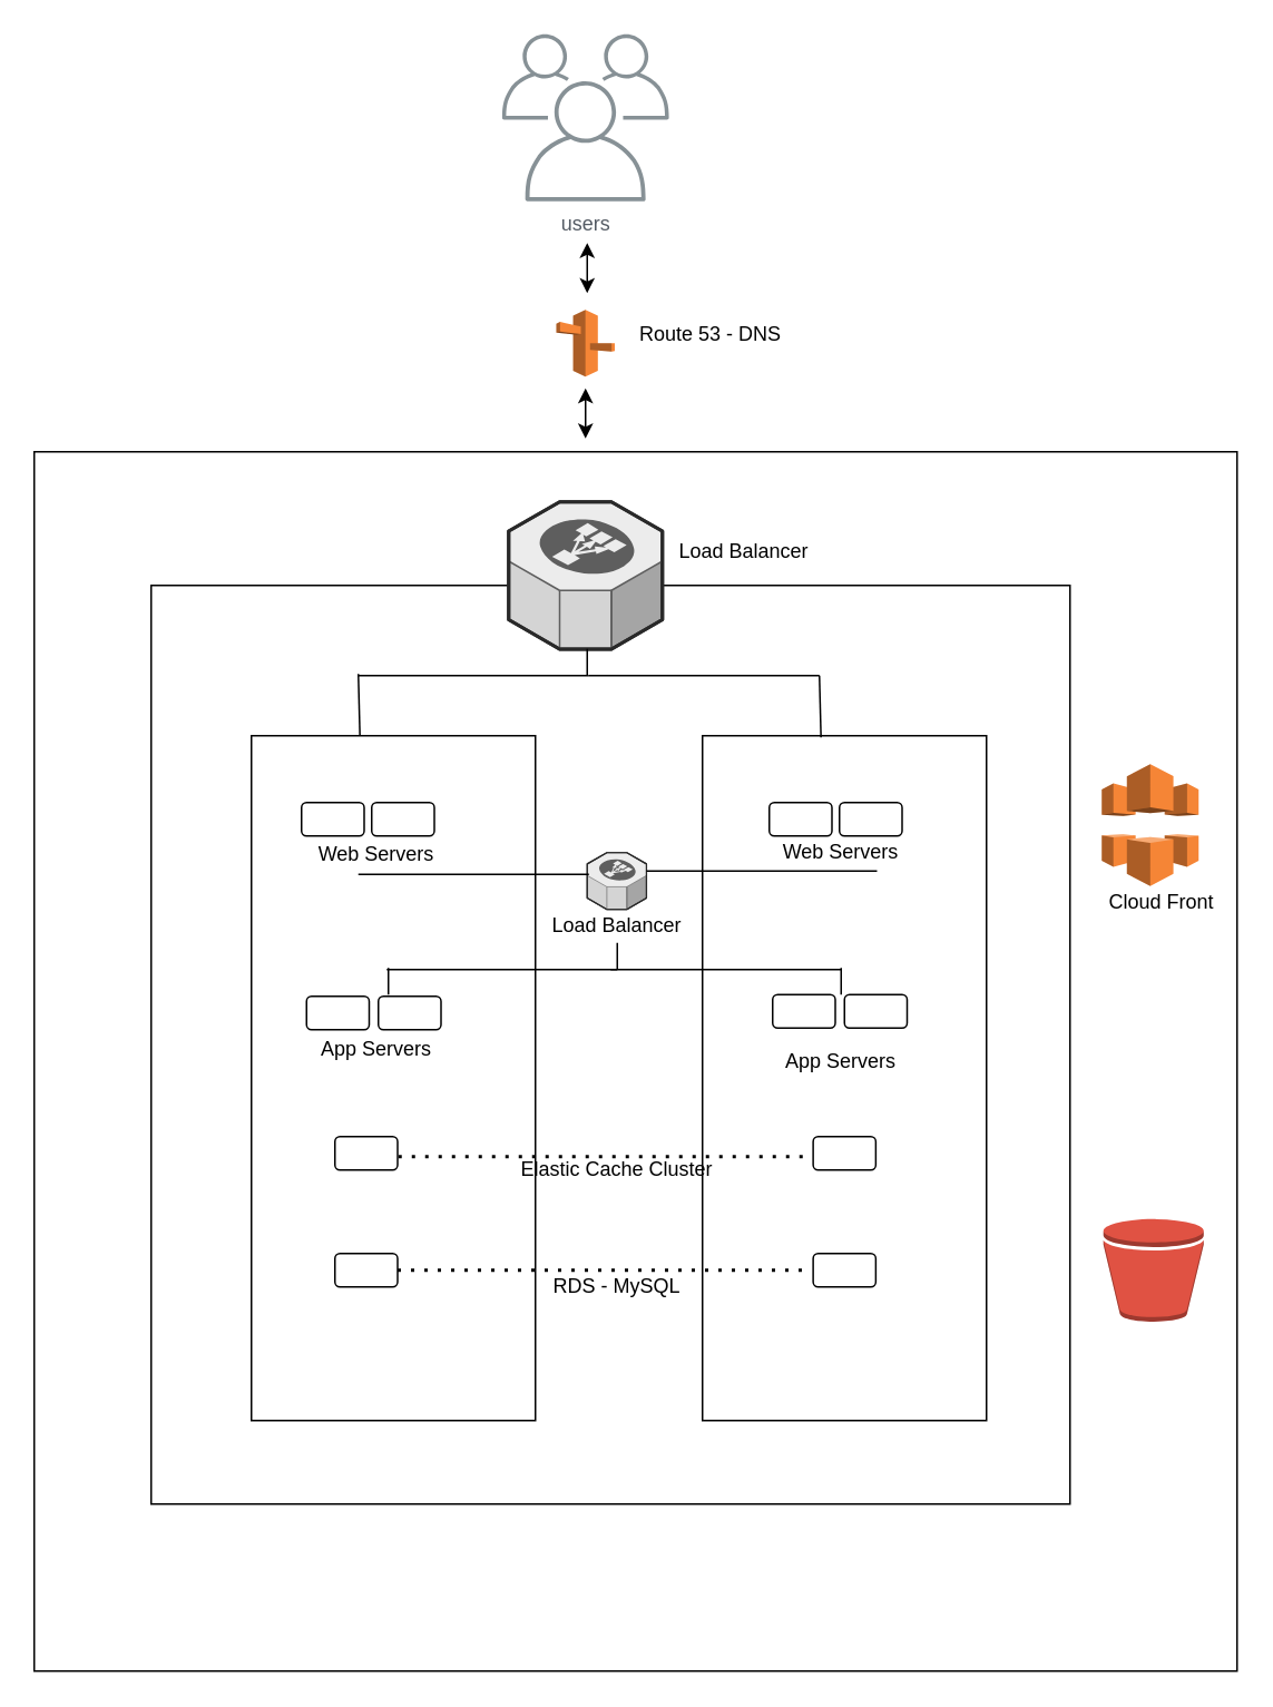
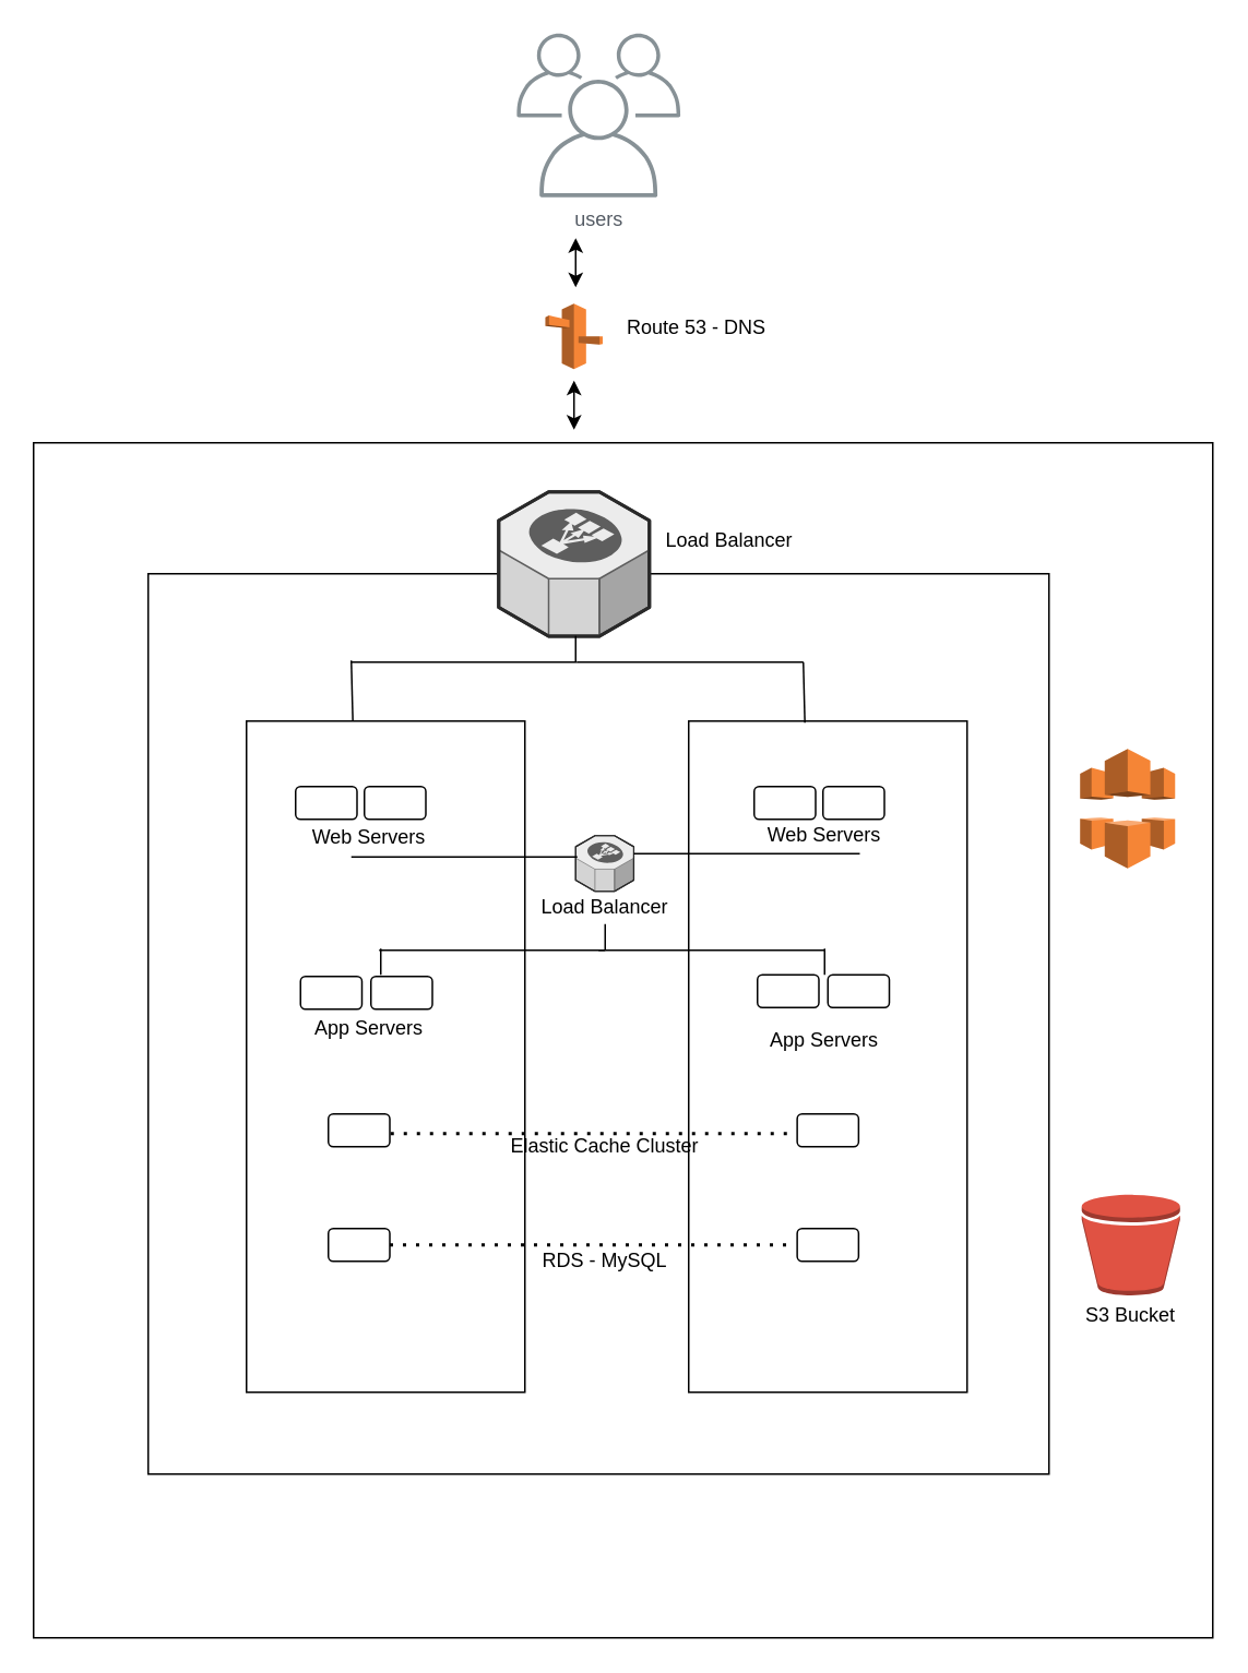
- <mxCell id="2" value="users" style="outlineConnect=0;gradientColor=none;fontColor=#545B64;strokeColor=none;fillColor=#879196;dashed=0;verticalLabelPosition=bottom;verticalAlign=top;align=center;html=1;fontSize=12;fontStyle=0;aspect=fixed;shape=mxgraph.aws4.illustration_users;pointerEvents=1" vertex="1" parent="1"><mxGeometry x="300" y="20" width="100" height="100" as="geometry" /></mxCell>
+ <mxCell id="2" value="users" style="outlineConnect=0;gradientColor=none;fontColor=#545B64;strokeColor=none;fillColor=#879196;dashed=0;verticalLabelPosition=bottom;verticalAlign=top;align=center;html=1;fontSize=12;fontStyle=0;aspect=fixed;shape=mxgraph.aws4.illustration_users;pointerEvents=1" vertex="1" parent="1"><mxGeometry x="315" y="20" width="100" height="100" as="geometry" /></mxCell>
- <mxCell id="37" value="Cloud Front" style="text;html=1;strokeColor=none;fillColor=none;align=center;verticalAlign=middle;whiteSpace=wrap;rounded=0;" vertex="1" parent="1"><mxGeometry x="650" y="530" width="90" height="20" as="geometry" /></mxCell>
+ <mxCell id="36" value="S3 Bucket" style="text;html=1;strokeColor=none;fillColor=none;align=center;verticalAlign=middle;whiteSpace=wrap;rounded=0;" vertex="1" parent="1"><mxGeometry x="645" y="793" width="90" height="20" as="geometry" /></mxCell>
